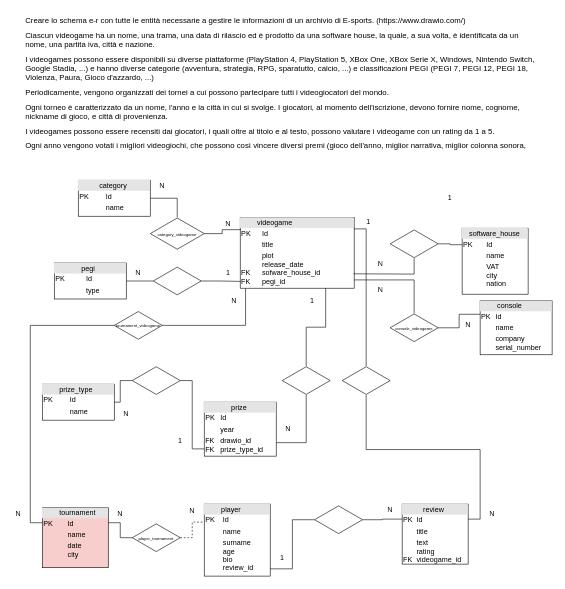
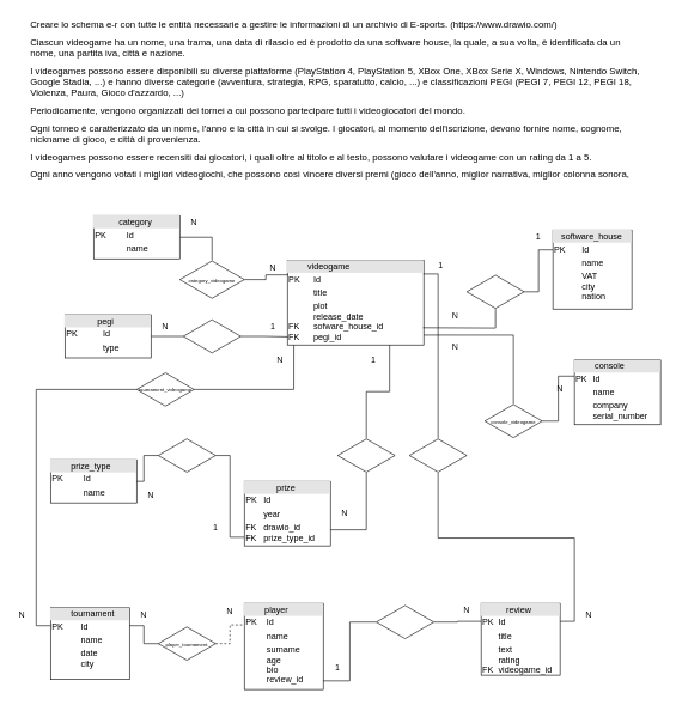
- <mxCell id="3" value="&lt;div style=&quot;box-sizing:border-box;width:100%;background:#e4e4e4;padding:2px;&quot;&gt;&amp;nbsp; &amp;nbsp;software_house&lt;/div&gt;&lt;table style=&quot;width:100%;font-size:1em;&quot; cellpadding=&quot;2&quot; cellspacing=&quot;0&quot;&gt;&lt;tbody&gt;&lt;tr&gt;&lt;td&gt;PK&lt;/td&gt;&lt;td&gt;Id&lt;/td&gt;&lt;/tr&gt;&lt;tr&gt;&lt;td&gt;&lt;br&gt;&lt;/td&gt;&lt;td&gt;name&lt;/td&gt;&lt;/tr&gt;&lt;tr&gt;&lt;td&gt;&lt;/td&gt;&lt;td&gt;VAT&lt;br&gt;city&lt;br&gt;nation&lt;/td&gt;&lt;/tr&gt;&lt;/tbody&gt;&lt;/table&gt;" style="verticalAlign=top;align=left;overflow=fill;html=1;whiteSpace=wrap;" vertex="1" parent="1"><mxGeometry x="770" y="380" width="110" height="110" as="geometry" /></mxCell>
+ <mxCell id="3" value="&lt;div style=&quot;box-sizing:border-box;width:100%;background:#e4e4e4;padding:2px;&quot;&gt;&amp;nbsp; &amp;nbsp;software_house&lt;/div&gt;&lt;table style=&quot;width:100%;font-size:1em;&quot; cellpadding=&quot;2&quot; cellspacing=&quot;0&quot;&gt;&lt;tbody&gt;&lt;tr&gt;&lt;td&gt;PK&lt;/td&gt;&lt;td&gt;Id&lt;/td&gt;&lt;/tr&gt;&lt;tr&gt;&lt;td&gt;&lt;br&gt;&lt;/td&gt;&lt;td&gt;name&lt;/td&gt;&lt;/tr&gt;&lt;tr&gt;&lt;td&gt;&lt;/td&gt;&lt;td&gt;VAT&lt;br&gt;city&lt;br&gt;nation&lt;/td&gt;&lt;/tr&gt;&lt;/tbody&gt;&lt;/table&gt;" style="verticalAlign=top;align=left;overflow=fill;html=1;whiteSpace=wrap;" vertex="1" parent="1"><mxGeometry x="770" y="320" width="110" height="110" as="geometry" /></mxCell>
- <mxCell id="12" value="&lt;font style=&quot;font-size: 7px;&quot;&gt;console_videogame&lt;/font&gt;" style="html=1;whiteSpace=wrap;aspect=fixed;shape=isoRectangle;" vertex="1" parent="1"><mxGeometry x="650" y="522" width="80" height="48" as="geometry" /></mxCell>
+ <mxCell id="12" value="&lt;font style=&quot;font-size: 7px;&quot;&gt;console_videogame&lt;/font&gt;" style="html=1;whiteSpace=wrap;aspect=fixed;shape=isoRectangle;" vertex="1" parent="1"><mxGeometry x="675" y="562" width="80" height="48" as="geometry" /></mxCell>
- <mxCell id="27" value="&lt;div style=&quot;box-sizing:border-box;width:100%;background:#e4e4e4;padding:2px;&quot;&gt;&amp;nbsp; &amp;nbsp; &amp;nbsp; &amp;nbsp; tournament&lt;/div&gt;&lt;table style=&quot;width:100%;font-size:1em;&quot; cellpadding=&quot;2&quot; cellspacing=&quot;0&quot;&gt;&lt;tbody&gt;&lt;tr&gt;&lt;td&gt;PK&lt;/td&gt;&lt;td&gt;Id&lt;/td&gt;&lt;/tr&gt;&lt;tr&gt;&lt;td&gt;&lt;br&gt;&lt;/td&gt;&lt;td&gt;name&lt;/td&gt;&lt;/tr&gt;&lt;tr&gt;&lt;td&gt;&lt;/td&gt;&lt;td&gt;date&lt;br&gt;city&lt;br&gt;&lt;/td&gt;&lt;/tr&gt;&lt;/tbody&gt;&lt;/table&gt;" style="verticalAlign=top;align=left;overflow=fill;html=1;whiteSpace=wrap;fillColor=#f8cecc;" vertex="1" parent="1"><mxGeometry x="70" y="846" width="110" height="100" as="geometry" /></mxCell>
+ <mxCell id="27" value="&lt;div style=&quot;box-sizing:border-box;width:100%;background:#e4e4e4;padding:2px;&quot;&gt;&amp;nbsp; &amp;nbsp; &amp;nbsp; &amp;nbsp; tournament&lt;/div&gt;&lt;table style=&quot;width:100%;font-size:1em;&quot; cellpadding=&quot;2&quot; cellspacing=&quot;0&quot;&gt;&lt;tbody&gt;&lt;tr&gt;&lt;td&gt;PK&lt;/td&gt;&lt;td&gt;Id&lt;/td&gt;&lt;/tr&gt;&lt;tr&gt;&lt;td&gt;&lt;br&gt;&lt;/td&gt;&lt;td&gt;name&lt;/td&gt;&lt;/tr&gt;&lt;tr&gt;&lt;td&gt;&lt;/td&gt;&lt;td&gt;date&lt;br&gt;city&lt;br&gt;&lt;/td&gt;&lt;/tr&gt;&lt;/tbody&gt;&lt;/table&gt;" style="verticalAlign=top;align=left;overflow=fill;html=1;whiteSpace=wrap;" vertex="1" parent="1"><mxGeometry x="70" y="846" width="110" height="100" as="geometry" /></mxCell>
